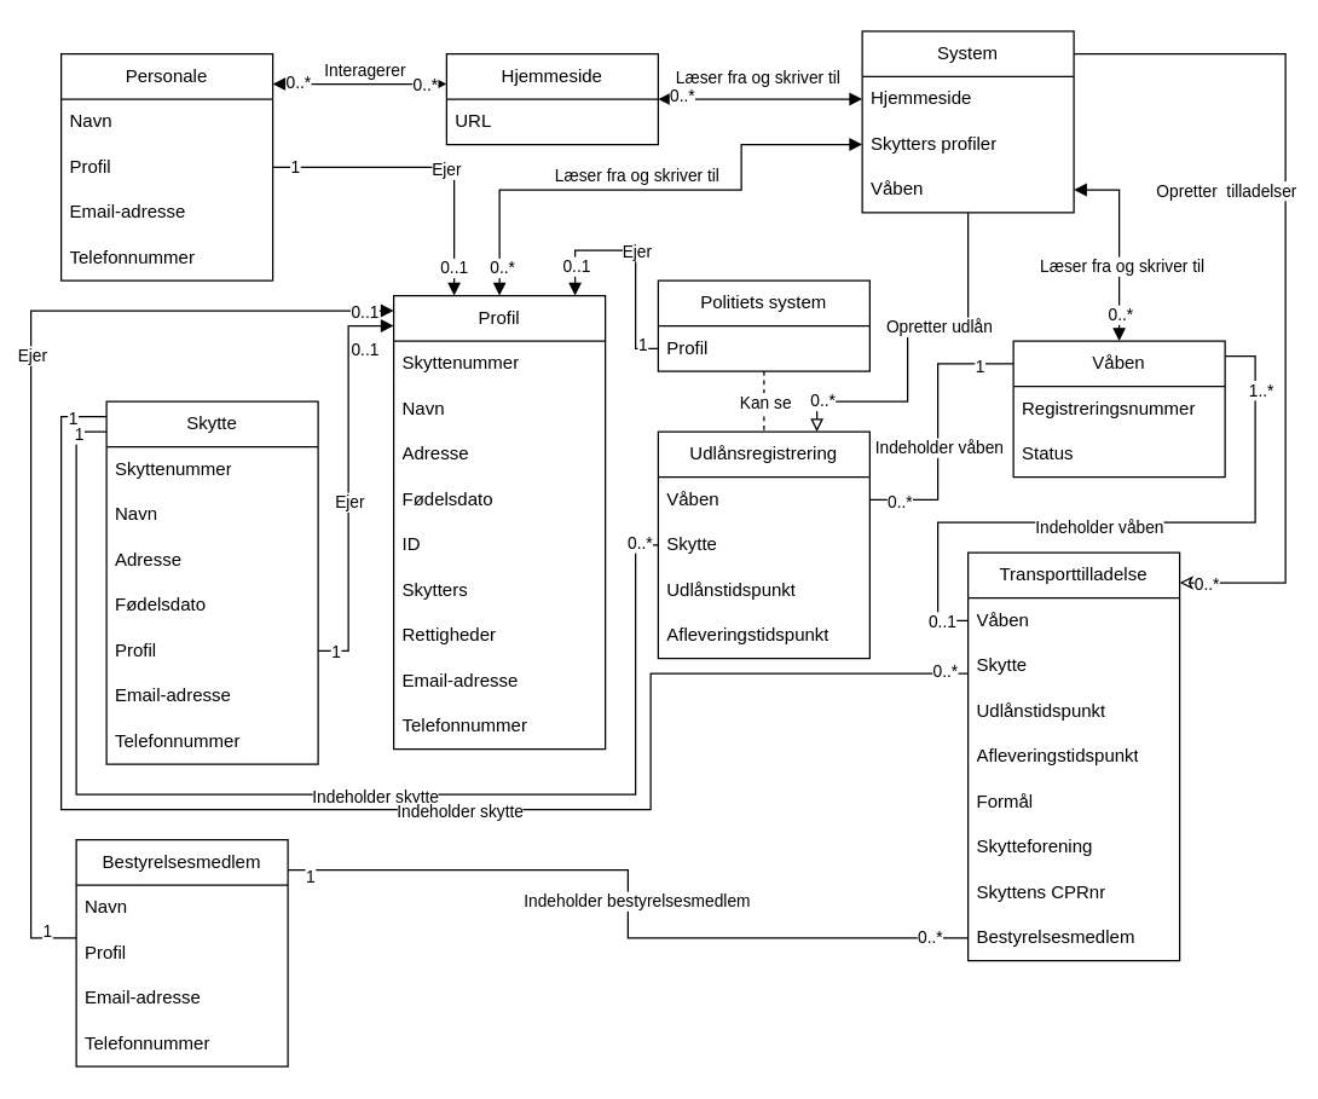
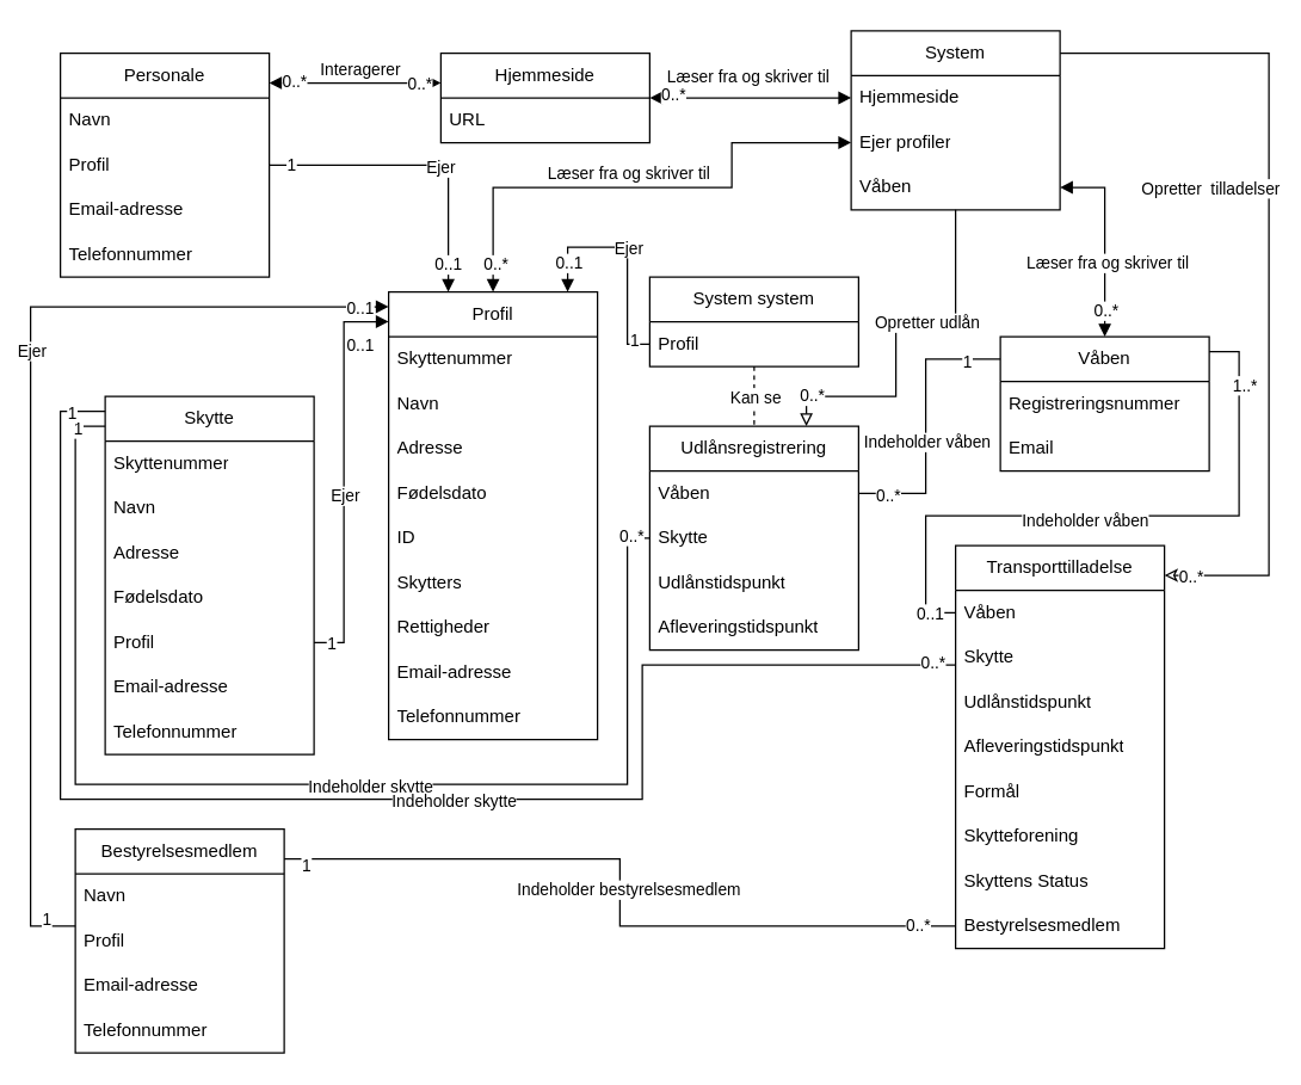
- <mxCell id="32" value="Skytters profiler" style="text;strokeColor=none;fillColor=none;align=left;verticalAlign=middle;spacingLeft=4;spacingRight=4;overflow=hidden;points=[[0,0.5],[1,0.5]];portConstraint=eastwest;rotatable=0;whiteSpace=wrap;html=1;" vertex="1" parent="30"><mxGeometry y="60" width="140" height="30" as="geometry" /></mxCell>
+ <mxCell id="32" value="Ejer profiler" style="text;strokeColor=none;fillColor=none;align=left;verticalAlign=middle;spacingLeft=4;spacingRight=4;overflow=hidden;points=[[0,0.5],[1,0.5]];portConstraint=eastwest;rotatable=0;whiteSpace=wrap;html=1;" vertex="1" parent="30"><mxGeometry y="60" width="140" height="30" as="geometry" /></mxCell>
- <mxCell id="52" value="Politiets system" style="swimlane;fontStyle=0;childLayout=stackLayout;horizontal=1;startSize=30;horizontalStack=0;resizeParent=1;resizeParentMax=0;resizeLast=0;collapsible=1;marginBottom=0;whiteSpace=wrap;html=1;" vertex="1" parent="1"><mxGeometry x="435" y="185" width="140" height="60" as="geometry" /></mxCell>
+ <mxCell id="52" value="System system" style="swimlane;fontStyle=0;childLayout=stackLayout;horizontal=1;startSize=30;horizontalStack=0;resizeParent=1;resizeParentMax=0;resizeLast=0;collapsible=1;marginBottom=0;whiteSpace=wrap;html=1;" vertex="1" parent="1"><mxGeometry x="435" y="185" width="140" height="60" as="geometry" /></mxCell>
- <mxCell id="23" value="Status" style="text;strokeColor=none;fillColor=none;align=left;verticalAlign=middle;spacingLeft=4;spacingRight=4;overflow=hidden;points=[[0,0.5],[1,0.5]];portConstraint=eastwest;rotatable=0;whiteSpace=wrap;html=1;" vertex="1" parent="21"><mxGeometry y="60" width="140" height="30" as="geometry" /></mxCell>
+ <mxCell id="23" value="Email" style="text;strokeColor=none;fillColor=none;align=left;verticalAlign=middle;spacingLeft=4;spacingRight=4;overflow=hidden;points=[[0,0.5],[1,0.5]];portConstraint=eastwest;rotatable=0;whiteSpace=wrap;html=1;" vertex="1" parent="21"><mxGeometry y="60" width="140" height="30" as="geometry" /></mxCell>
- <mxCell id="89" value="Skyttens CPRnr" style="text;strokeColor=none;fillColor=none;align=left;verticalAlign=middle;spacingLeft=4;spacingRight=4;overflow=hidden;points=[[0,0.5],[1,0.5]];portConstraint=eastwest;rotatable=0;whiteSpace=wrap;html=1;" vertex="1" parent="82"><mxGeometry y="210" width="140" height="30" as="geometry" /></mxCell>
+ <mxCell id="89" value="Skyttens Status" style="text;strokeColor=none;fillColor=none;align=left;verticalAlign=middle;spacingLeft=4;spacingRight=4;overflow=hidden;points=[[0,0.5],[1,0.5]];portConstraint=eastwest;rotatable=0;whiteSpace=wrap;html=1;" vertex="1" parent="82"><mxGeometry y="210" width="140" height="30" as="geometry" /></mxCell>
